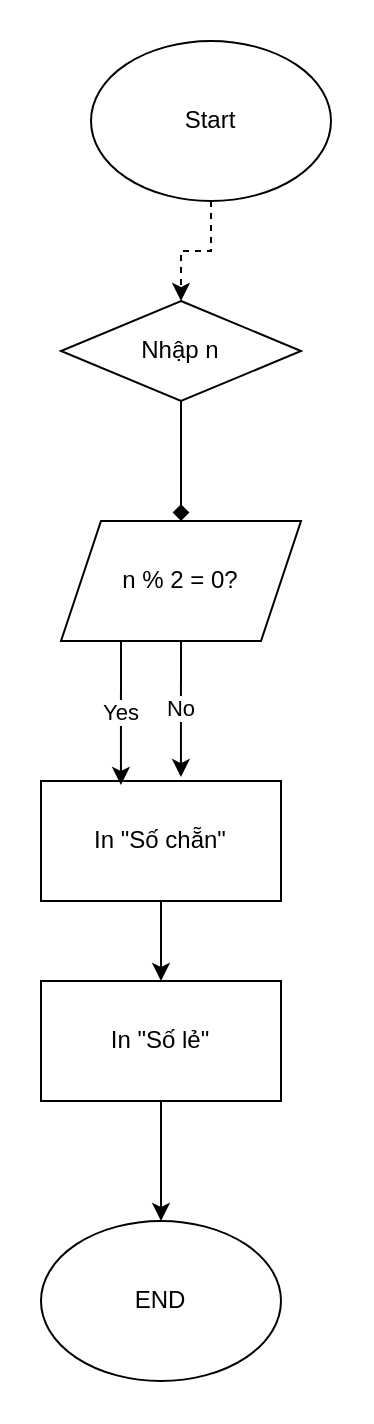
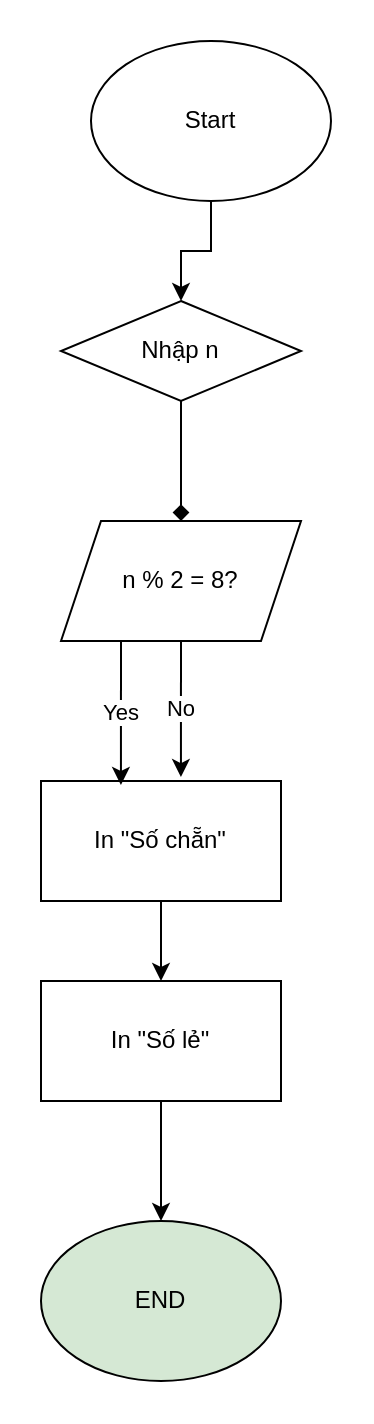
- <mxCell id="2" style="edgeStyle=orthogonalEdgeStyle;rounded=0;orthogonalLoop=1;jettySize=auto;html=1;exitX=0.5;exitY=1;exitDx=0;exitDy=0;entryX=0.5;entryY=0;entryDx=0;entryDy=0;dashed=1;" edge="1" parent="1" source="3" target="5"><mxGeometry relative="1" as="geometry" /></mxCell>
+ <mxCell id="2" style="edgeStyle=orthogonalEdgeStyle;rounded=0;orthogonalLoop=1;jettySize=auto;html=1;exitX=0.5;exitY=1;exitDx=0;exitDy=0;entryX=0.5;entryY=0;entryDx=0;entryDy=0;" edge="1" parent="1" source="3" target="5"><mxGeometry relative="1" as="geometry" /></mxCell>
- <mxCell id="6" value="n % 2 = 0?" style="shape=parallelogram;perimeter=parallelogramPerimeter;whiteSpace=wrap;html=1;fixedSize=1;" vertex="1" parent="1"><mxGeometry x="30" y="260" width="120" height="60" as="geometry" /></mxCell>
+ <mxCell id="6" value="n % 2 = 8?" style="shape=parallelogram;perimeter=parallelogramPerimeter;whiteSpace=wrap;html=1;fixedSize=1;" vertex="1" parent="1"><mxGeometry x="30" y="260" width="120" height="60" as="geometry" /></mxCell>
- <mxCell id="13" value="END" style="ellipse;whiteSpace=wrap;html=1;" vertex="1" parent="1"><mxGeometry x="20" y="610" width="120" height="80" as="geometry" /></mxCell>
+ <mxCell id="13" value="END" style="ellipse;whiteSpace=wrap;html=1;fillColor=#d5e8d4;" vertex="1" parent="1"><mxGeometry x="20" y="610" width="120" height="80" as="geometry" /></mxCell>
